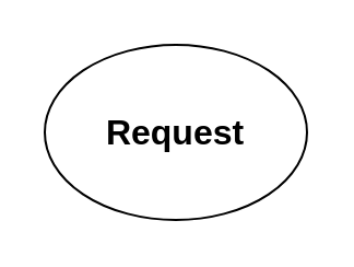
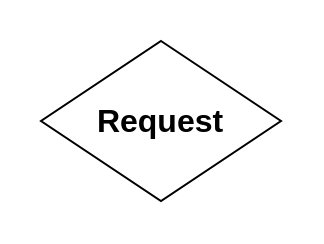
- <mxCell id="2" value="Request" style="ellipse;whiteSpace=wrap;html=1;fontStyle=1;fontSize=16;" vertex="1" parent="1"><mxGeometry x="20" y="20" width="120" height="80" as="geometry" /></mxCell>
+ <mxCell id="2" value="Request" style="rhombus;whiteSpace=wrap;html=1;fontStyle=1;fontSize=16;" vertex="1" parent="1"><mxGeometry x="20" y="20" width="120" height="80" as="geometry" /></mxCell>
